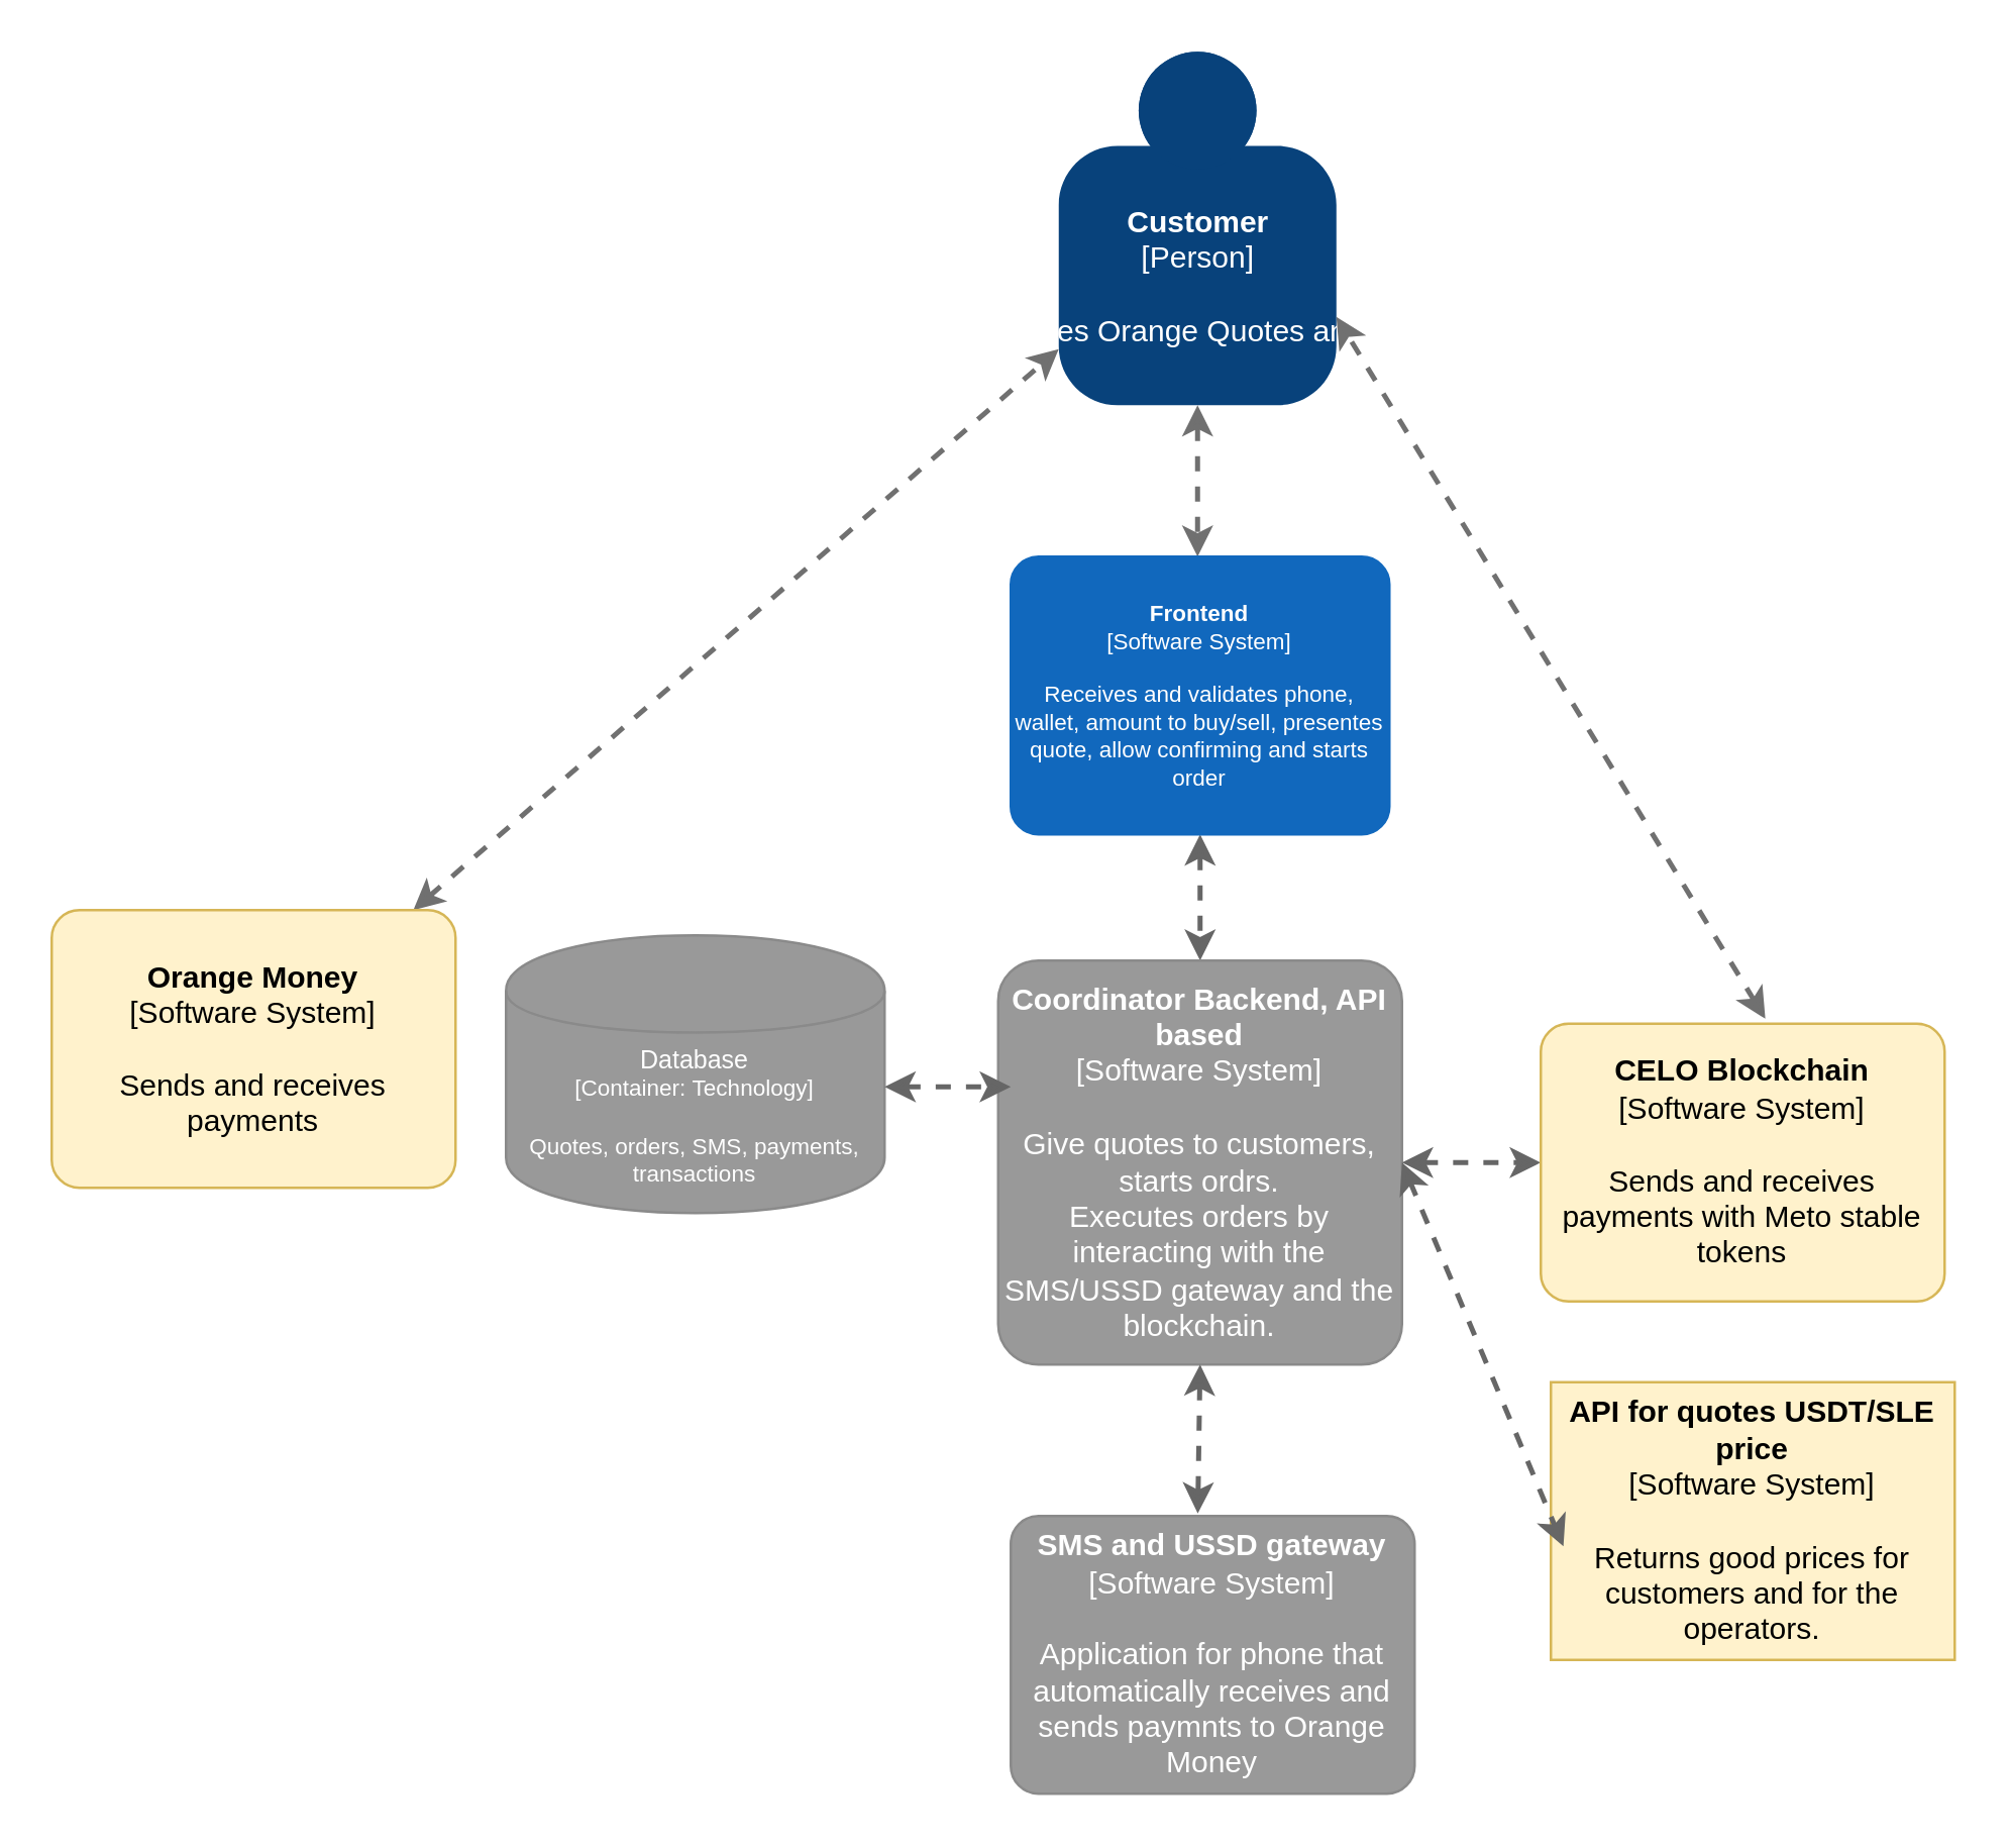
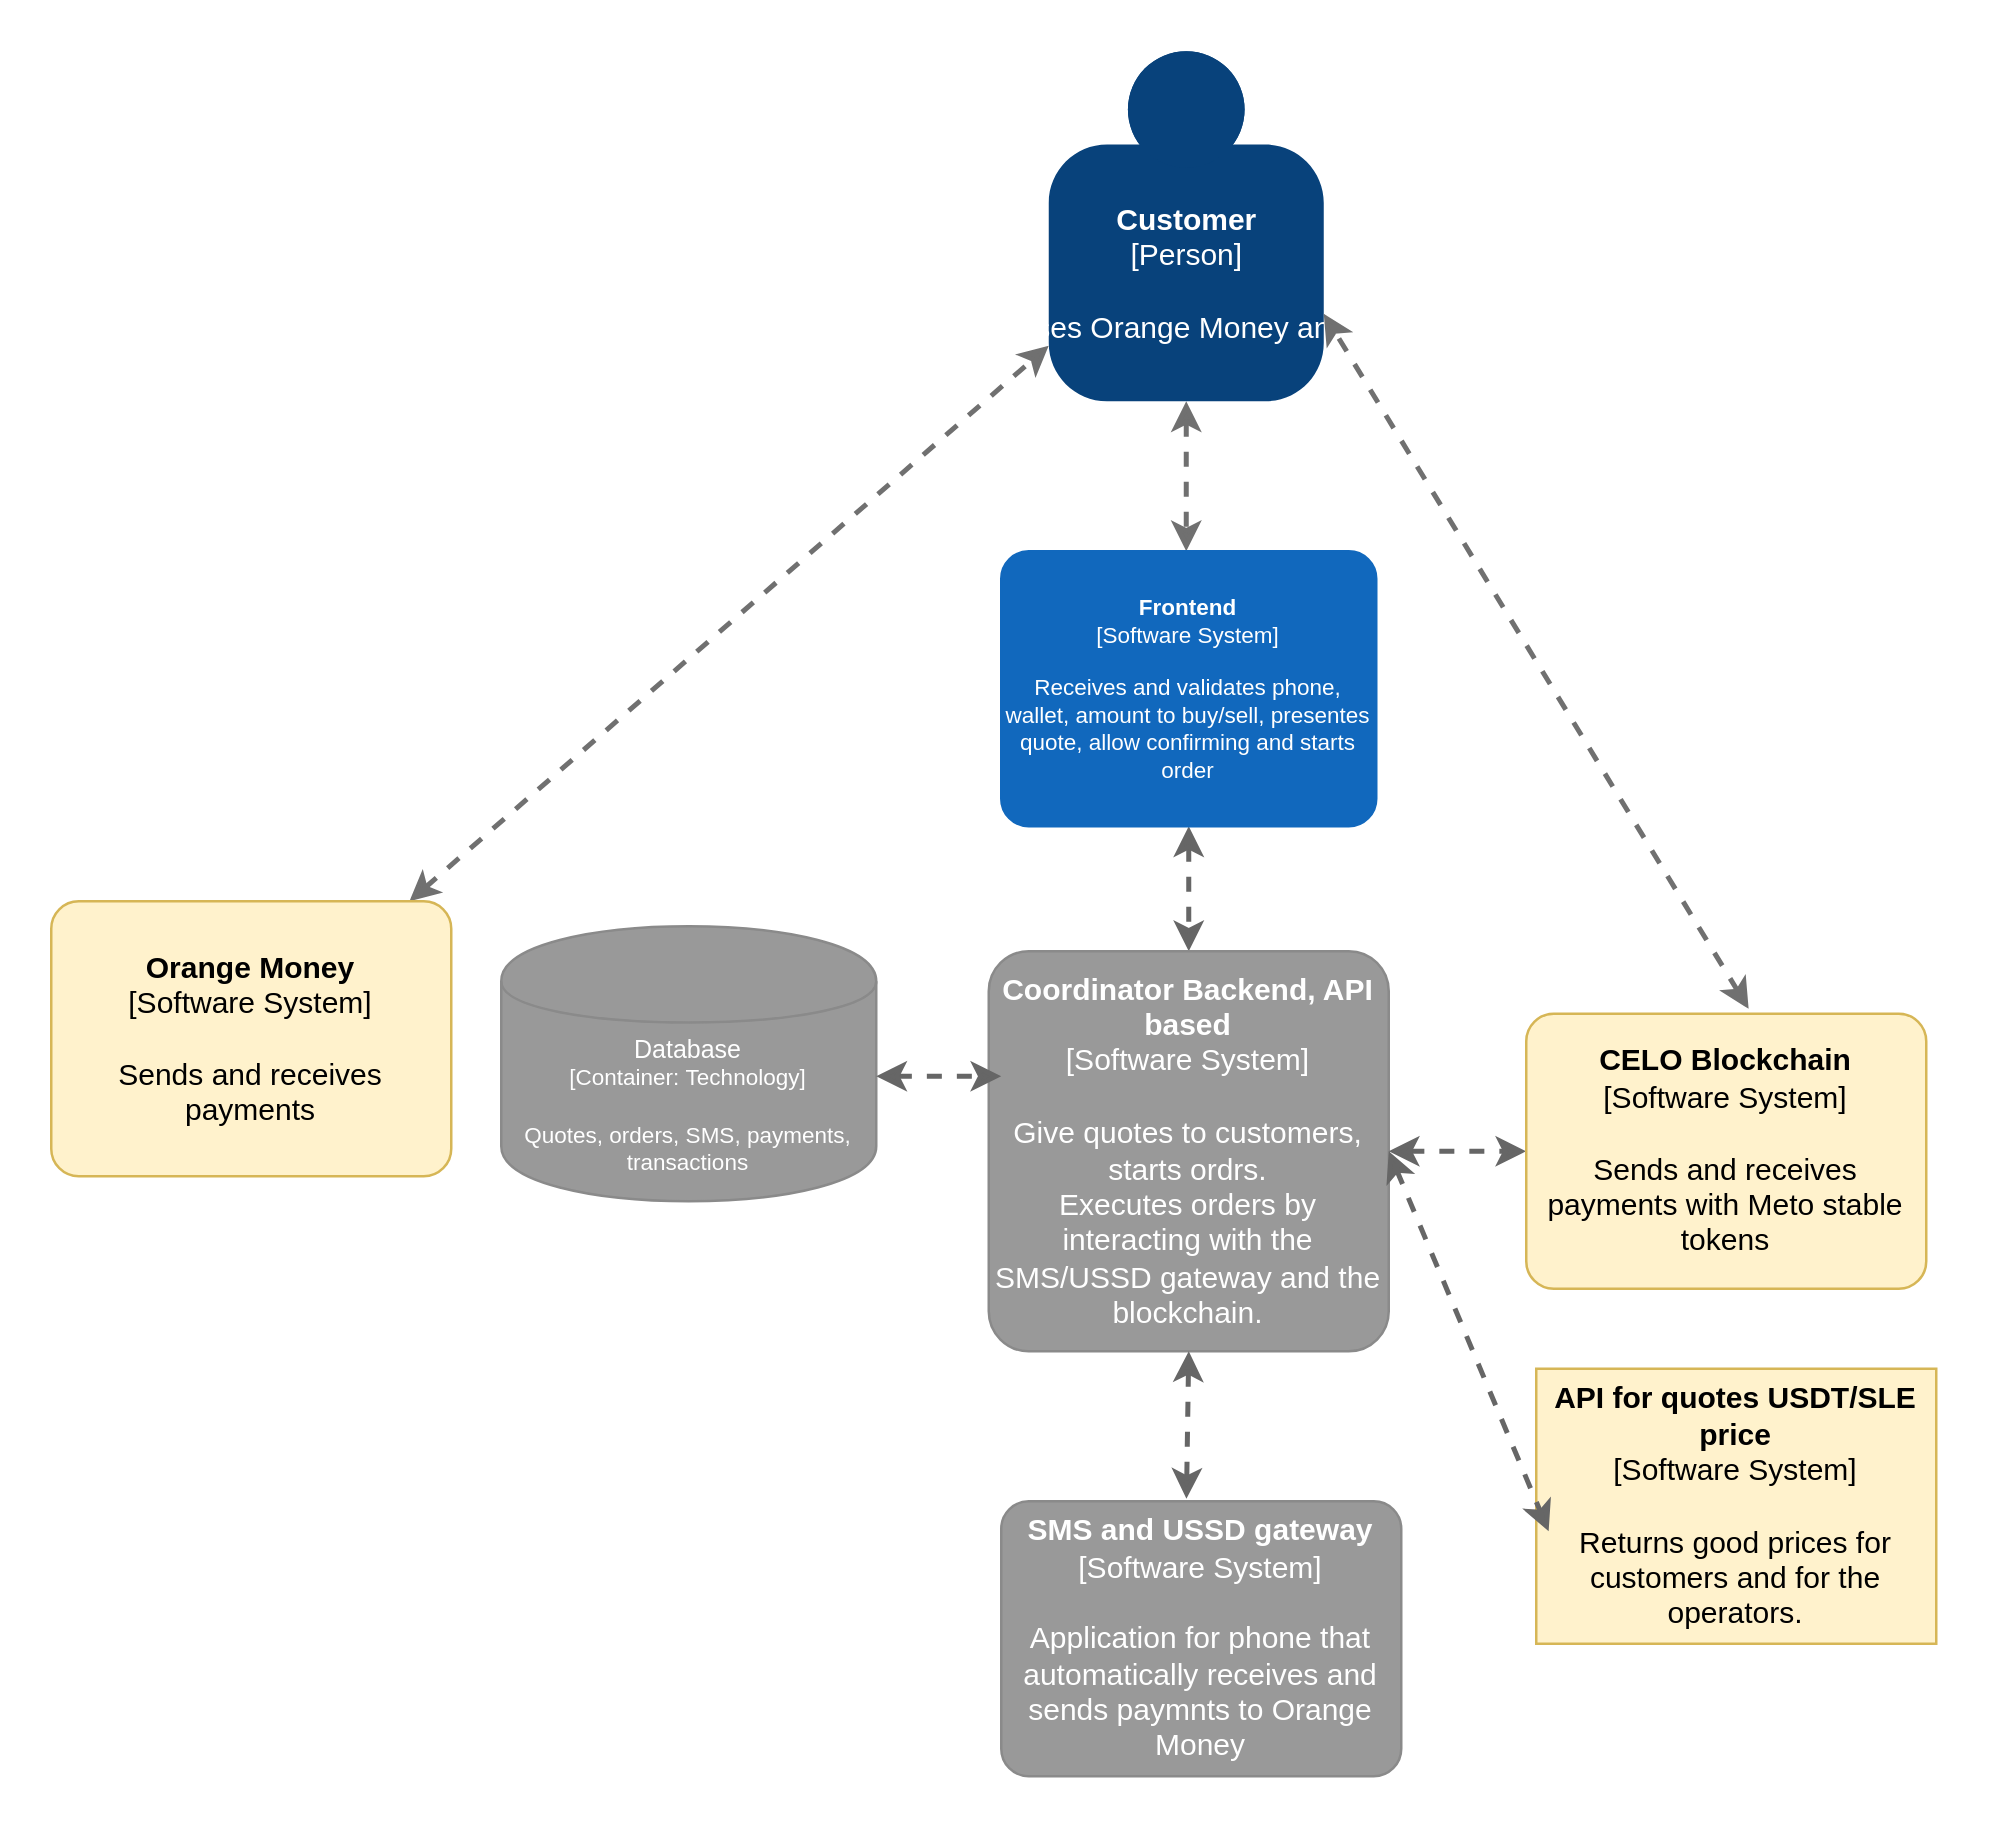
- <mxCell id="6" value="&lt;b&gt;Customer&lt;/b&gt;&lt;div&gt;[Person]&lt;/div&gt;&lt;br&gt;&lt;div&gt;Buys or sells. Uses Orange Quotes and a web3 wallet.&lt;/div&gt;" style="html=1;dashed=0;whitespace=wrap;fillColor=#08427b;strokeColor=none;fontColor=#ffffff;shape=mxgraph.c4.person;align=center;metaEdit=1;points=[[0.5,0,0],[1,0.5,0],[1,0.75,0],[0.75,1,0],[0.5,1,0],[0.25,1,0],[0,0.75,0],[0,0.5,0]];metaData={&quot;c4Type&quot;:{&quot;editable&quot;:false}};" parent="1" vertex="1"><mxGeometry x="419" y="20" width="110.0" height="140" as="geometry" /></mxCell>
+ <mxCell id="6" value="&lt;b&gt;Customer&lt;/b&gt;&lt;div&gt;[Person]&lt;/div&gt;&lt;br&gt;&lt;div&gt;Buys or sells. Uses Orange Money and a web3 wallet.&lt;/div&gt;" style="html=1;dashed=0;whitespace=wrap;fillColor=#08427b;strokeColor=none;fontColor=#ffffff;shape=mxgraph.c4.person;align=center;metaEdit=1;points=[[0.5,0,0],[1,0.5,0],[1,0.75,0],[0.75,1,0],[0.5,1,0],[0.25,1,0],[0,0.75,0],[0,0.5,0]];metaData={&quot;c4Type&quot;:{&quot;editable&quot;:false}};" parent="1" vertex="1"><mxGeometry x="419" y="20" width="110.0" height="140" as="geometry" /></mxCell>
